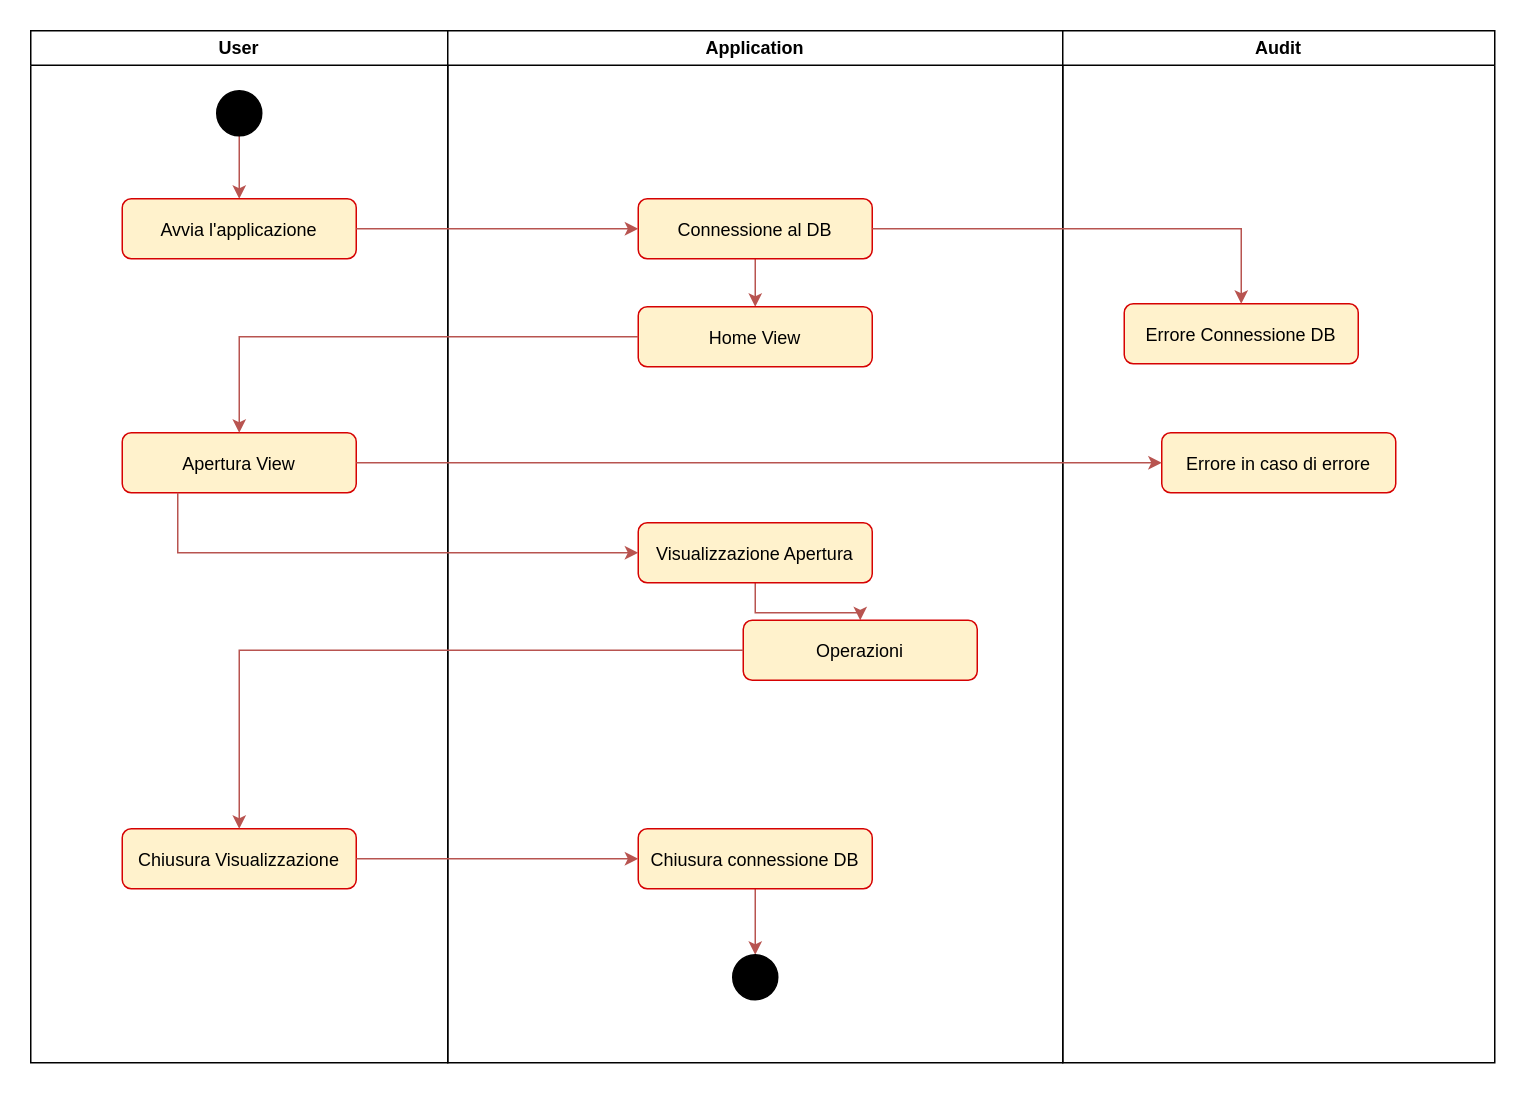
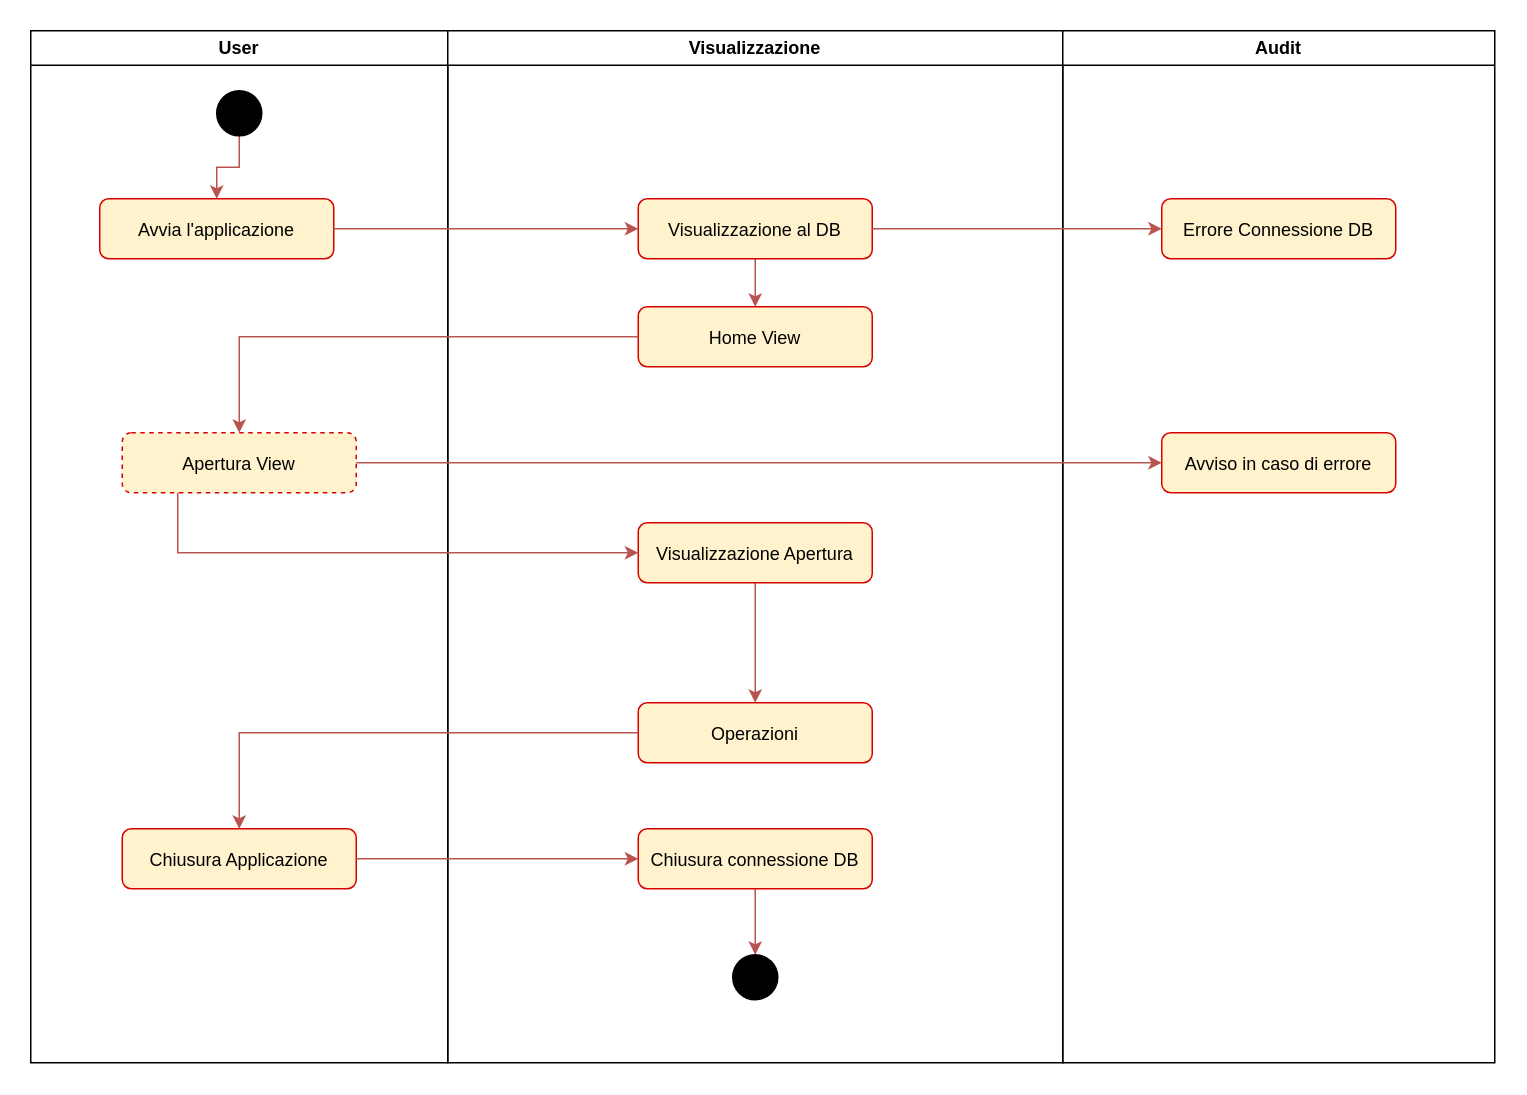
- <mxCell id="8" value="Application" style="swimlane;whiteSpace=wrap;html=1;" vertex="1" parent="1"><mxGeometry x="298" y="20" width="410" height="688" as="geometry" /></mxCell>
+ <mxCell id="8" value="Visualizzazione" style="swimlane;whiteSpace=wrap;html=1;" vertex="1" parent="1"><mxGeometry x="298" y="20" width="410" height="688" as="geometry" /></mxCell>
- <mxCell id="5" value="Avvia l'applicazione" style="fontStyle=0;fillColor=#fff2cc;strokeColor=#D60202;gradientColor=none;strokeWidth=1;rounded=1;" vertex="1" parent="2"><mxGeometry x="61" y="112" width="156" height="40" as="geometry" /></mxCell>
+ <mxCell id="5" value="Avvia l'applicazione" style="fontStyle=0;fillColor=#fff2cc;strokeColor=#D60202;gradientColor=none;strokeWidth=1;rounded=1;" vertex="1" parent="2"><mxGeometry x="46" y="112" width="156" height="40" as="geometry" /></mxCell>
- <mxCell id="10" value="Connessione al DB" style="fontStyle=0;fillColor=#fff2cc;strokeColor=#D60202;gradientColor=none;strokeWidth=1;rounded=1;" vertex="1" parent="8"><mxGeometry x="127" y="112" width="156" height="40" as="geometry" /></mxCell>
+ <mxCell id="10" value="Visualizzazione al DB" style="fontStyle=0;fillColor=#fff2cc;strokeColor=#D60202;gradientColor=none;strokeWidth=1;rounded=1;" vertex="1" parent="8"><mxGeometry x="127" y="112" width="156" height="40" as="geometry" /></mxCell>
- <mxCell id="20" value="Errore Connessione DB" style="fontStyle=0;fillColor=#fff2cc;strokeColor=#D60202;gradientColor=none;strokeWidth=1;rounded=1;" vertex="1" parent="18"><mxGeometry x="41" y="182" width="156" height="40" as="geometry" /></mxCell>
+ <mxCell id="20" value="Errore Connessione DB" style="fontStyle=0;fillColor=#fff2cc;strokeColor=#D60202;gradientColor=none;strokeWidth=1;rounded=1;" vertex="1" parent="18"><mxGeometry x="66" y="112" width="156" height="40" as="geometry" /></mxCell>
- <mxCell id="6" value="Apertura View" style="fontStyle=0;fillColor=#fff2cc;strokeColor=#D60202;gradientColor=none;strokeWidth=1;rounded=1;" vertex="1" parent="2"><mxGeometry x="61" y="268" width="156" height="40" as="geometry" /></mxCell>
+ <mxCell id="6" value="Apertura View" style="fontStyle=0;fillColor=#fff2cc;strokeColor=#D60202;gradientColor=none;strokeWidth=1;rounded=1;dashed=1;" vertex="1" parent="2"><mxGeometry x="61" y="268" width="156" height="40" as="geometry" /></mxCell>
- <mxCell id="19" value="Errore in caso di errore" style="fontStyle=0;fillColor=#fff2cc;strokeColor=#D60202;gradientColor=none;strokeWidth=1;rounded=1;" vertex="1" parent="18"><mxGeometry x="66" y="268" width="156" height="40" as="geometry" /></mxCell>
+ <mxCell id="19" value="Avviso in caso di errore" style="fontStyle=0;fillColor=#fff2cc;strokeColor=#D60202;gradientColor=none;strokeWidth=1;rounded=1;" vertex="1" parent="18"><mxGeometry x="66" y="268" width="156" height="40" as="geometry" /></mxCell>
- <mxCell id="14" value="Operazioni" style="fontStyle=0;fillColor=#fff2cc;strokeColor=#D60202;gradientColor=none;strokeWidth=1;rounded=1;" vertex="1" parent="8"><mxGeometry x="197" y="393" width="156" height="40" as="geometry" /></mxCell>
+ <mxCell id="14" value="Operazioni" style="fontStyle=0;fillColor=#fff2cc;strokeColor=#D60202;gradientColor=none;strokeWidth=1;rounded=1;" vertex="1" parent="8"><mxGeometry x="127" y="448" width="156" height="40" as="geometry" /></mxCell>
- <mxCell id="7" value="Chiusura Visualizzazione" style="fontStyle=0;fillColor=#fff2cc;strokeColor=#D60202;gradientColor=none;strokeWidth=1;rounded=1;" vertex="1" parent="2"><mxGeometry x="61" y="532" width="156" height="40" as="geometry" /></mxCell>
+ <mxCell id="7" value="Chiusura Applicazione" style="fontStyle=0;fillColor=#fff2cc;strokeColor=#D60202;gradientColor=none;strokeWidth=1;rounded=1;" vertex="1" parent="2"><mxGeometry x="61" y="532" width="156" height="40" as="geometry" /></mxCell>
